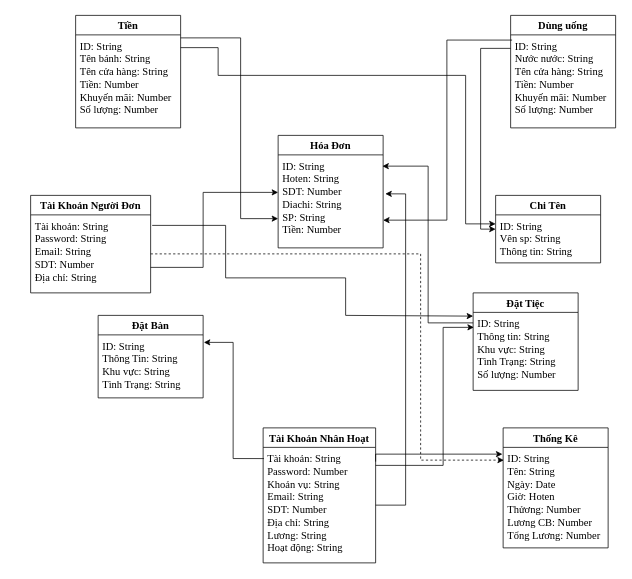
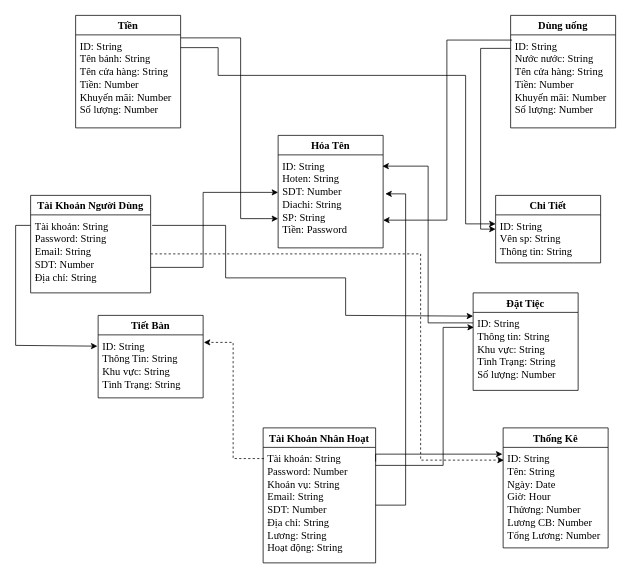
- <mxCell id="19" value="Hóa Đơn" style="swimlane;fontStyle=1;childLayout=stackLayout;horizontal=1;startSize=26;fillColor=none;horizontalStack=0;resizeParent=1;resizeParentMax=0;resizeLast=0;collapsible=1;marginBottom=0;fontFamily=Times New Roman;fontSize=14;align=center;" parent="1" vertex="1"><mxGeometry x="370" y="180" width="140" height="150" as="geometry" /></mxCell>
+ <mxCell id="19" value="Hóa Tên" style="swimlane;fontStyle=1;childLayout=stackLayout;horizontal=1;startSize=26;fillColor=none;horizontalStack=0;resizeParent=1;resizeParentMax=0;resizeLast=0;collapsible=1;marginBottom=0;fontFamily=Times New Roman;fontSize=14;align=center;" parent="1" vertex="1"><mxGeometry x="370" y="180" width="140" height="150" as="geometry" /></mxCell>
- <mxCell id="20" value="ID: String&#10;Hoten: String&#10;SDT: Number&#10;Diachi: String&#10;SP: String&#10;Tiền: Number" style="text;strokeColor=none;fillColor=none;align=left;verticalAlign=top;spacingLeft=4;spacingRight=4;overflow=hidden;rotatable=0;points=[[0,0.5],[1,0.5]];portConstraint=eastwest;fontFamily=Times New Roman;fontSize=14;" parent="19" vertex="1"><mxGeometry y="26" width="140" height="124" as="geometry" /></mxCell>
+ <mxCell id="20" value="ID: String&#10;Hoten: String&#10;SDT: Number&#10;Diachi: String&#10;SP: String&#10;Tiền: Password" style="text;strokeColor=none;fillColor=none;align=left;verticalAlign=top;spacingLeft=4;spacingRight=4;overflow=hidden;rotatable=0;points=[[0,0.5],[1,0.5]];portConstraint=eastwest;fontFamily=Times New Roman;fontSize=14;" parent="19" vertex="1"><mxGeometry y="26" width="140" height="124" as="geometry" /></mxCell>
- <mxCell id="9" value="Tài Khoản Người Đơn" style="swimlane;fontStyle=1;childLayout=stackLayout;horizontal=1;startSize=26;fillColor=none;horizontalStack=0;resizeParent=1;resizeParentMax=0;resizeLast=0;collapsible=1;marginBottom=0;fontFamily=Times New Roman;fontSize=14;align=center;" parent="1" vertex="1"><mxGeometry x="40" y="260" width="160" height="130" as="geometry" /></mxCell>
+ <mxCell id="9" value="Tài Khoản Người Dùng" style="swimlane;fontStyle=1;childLayout=stackLayout;horizontal=1;startSize=26;fillColor=none;horizontalStack=0;resizeParent=1;resizeParentMax=0;resizeLast=0;collapsible=1;marginBottom=0;fontFamily=Times New Roman;fontSize=14;align=center;" parent="1" vertex="1"><mxGeometry x="40" y="260" width="160" height="130" as="geometry" /></mxCell>
- <mxCell id="15" value="Chi Tên" style="swimlane;fontStyle=1;childLayout=stackLayout;horizontal=1;startSize=26;fillColor=none;horizontalStack=0;resizeParent=1;resizeParentMax=0;resizeLast=0;collapsible=1;marginBottom=0;fontFamily=Times New Roman;fontSize=14;align=center;" parent="1" vertex="1"><mxGeometry x="660" y="260" width="140" height="90" as="geometry" /></mxCell>
+ <mxCell id="15" value="Chi Tiết" style="swimlane;fontStyle=1;childLayout=stackLayout;horizontal=1;startSize=26;fillColor=none;horizontalStack=0;resizeParent=1;resizeParentMax=0;resizeLast=0;collapsible=1;marginBottom=0;fontFamily=Times New Roman;fontSize=14;align=center;" parent="1" vertex="1"><mxGeometry x="660" y="260" width="140" height="90" as="geometry" /></mxCell>
+ <mxCell id="30" style="edgeStyle=orthogonalEdgeStyle;rounded=0;orthogonalLoop=1;jettySize=auto;html=1;entryX=-0.007;entryY=0.179;entryDx=0;entryDy=0;entryPerimeter=0;" edge="1" parent="1" source="10" target="12"><mxGeometry relative="1" as="geometry"><mxPoint x="120" y="460" as="targetPoint" /><Array as="points"><mxPoint x="20" y="300" /><mxPoint x="20" y="460" /></Array></mxGeometry></mxCell>
- <mxCell id="11" value="Đặt Bàn" style="swimlane;fontStyle=1;childLayout=stackLayout;horizontal=1;startSize=26;fillColor=none;horizontalStack=0;resizeParent=1;resizeParentMax=0;resizeLast=0;collapsible=1;marginBottom=0;fontFamily=Times New Roman;fontSize=14;align=center;" parent="1" vertex="1"><mxGeometry x="130" y="420" width="140" height="110" as="geometry" /></mxCell>
+ <mxCell id="11" value="Tiết Bàn" style="swimlane;fontStyle=1;childLayout=stackLayout;horizontal=1;startSize=26;fillColor=none;horizontalStack=0;resizeParent=1;resizeParentMax=0;resizeLast=0;collapsible=1;marginBottom=0;fontFamily=Times New Roman;fontSize=14;align=center;" parent="1" vertex="1"><mxGeometry x="130" y="420" width="140" height="110" as="geometry" /></mxCell>
- <mxCell id="29" style="edgeStyle=orthogonalEdgeStyle;rounded=0;orthogonalLoop=1;jettySize=auto;html=1;entryX=1.007;entryY=0.119;entryDx=0;entryDy=0;entryPerimeter=0;exitX=0.007;exitY=0.097;exitDx=0;exitDy=0;exitPerimeter=0;" edge="1" parent="1" source="8" target="12"><mxGeometry relative="1" as="geometry" /></mxCell>
+ <mxCell id="29" style="edgeStyle=orthogonalEdgeStyle;rounded=0;orthogonalLoop=1;jettySize=auto;html=1;entryX=1.007;entryY=0.119;entryDx=0;entryDy=0;entryPerimeter=0;exitX=0.007;exitY=0.097;exitDx=0;exitDy=0;exitPerimeter=0;dashed=1;" edge="1" parent="1" source="8" target="12"><mxGeometry relative="1" as="geometry" /></mxCell>
- <mxCell id="18" value="ID: String&#10;Tên: String&#10;Ngày: Date&#10;Giờ: Hoten&#10;Thửơng: Number&#10;Lương CB: Number&#10;Tổng Lương: Number" style="text;strokeColor=none;fillColor=none;align=left;verticalAlign=top;spacingLeft=4;spacingRight=4;overflow=hidden;rotatable=0;points=[[0,0.5],[1,0.5]];portConstraint=eastwest;fontFamily=Times New Roman;fontSize=14;" parent="17" vertex="1"><mxGeometry y="26" width="140" height="134" as="geometry" /></mxCell>
+ <mxCell id="18" value="ID: String&#10;Tên: String&#10;Ngày: Date&#10;Giờ: Hour&#10;Thửơng: Number&#10;Lương CB: Number&#10;Tổng Lương: Number" style="text;strokeColor=none;fillColor=none;align=left;verticalAlign=top;spacingLeft=4;spacingRight=4;overflow=hidden;rotatable=0;points=[[0,0.5],[1,0.5]];portConstraint=eastwest;fontFamily=Times New Roman;fontSize=14;" parent="17" vertex="1"><mxGeometry y="26" width="140" height="134" as="geometry" /></mxCell>
